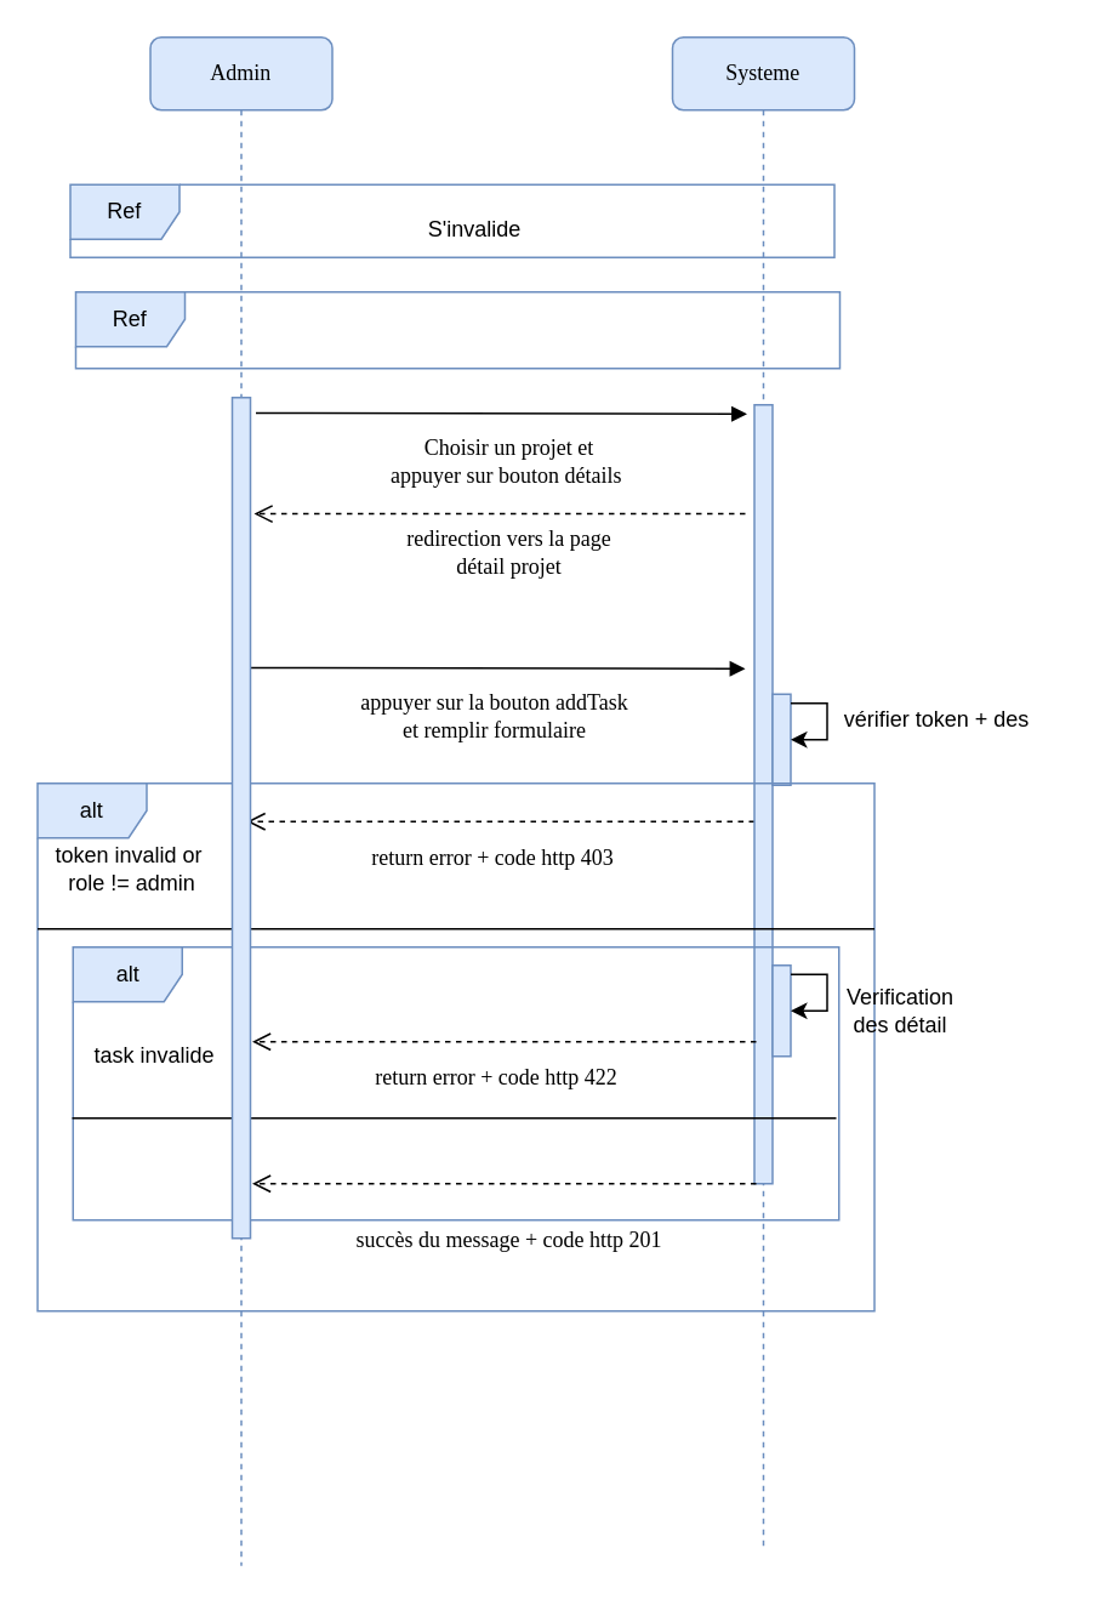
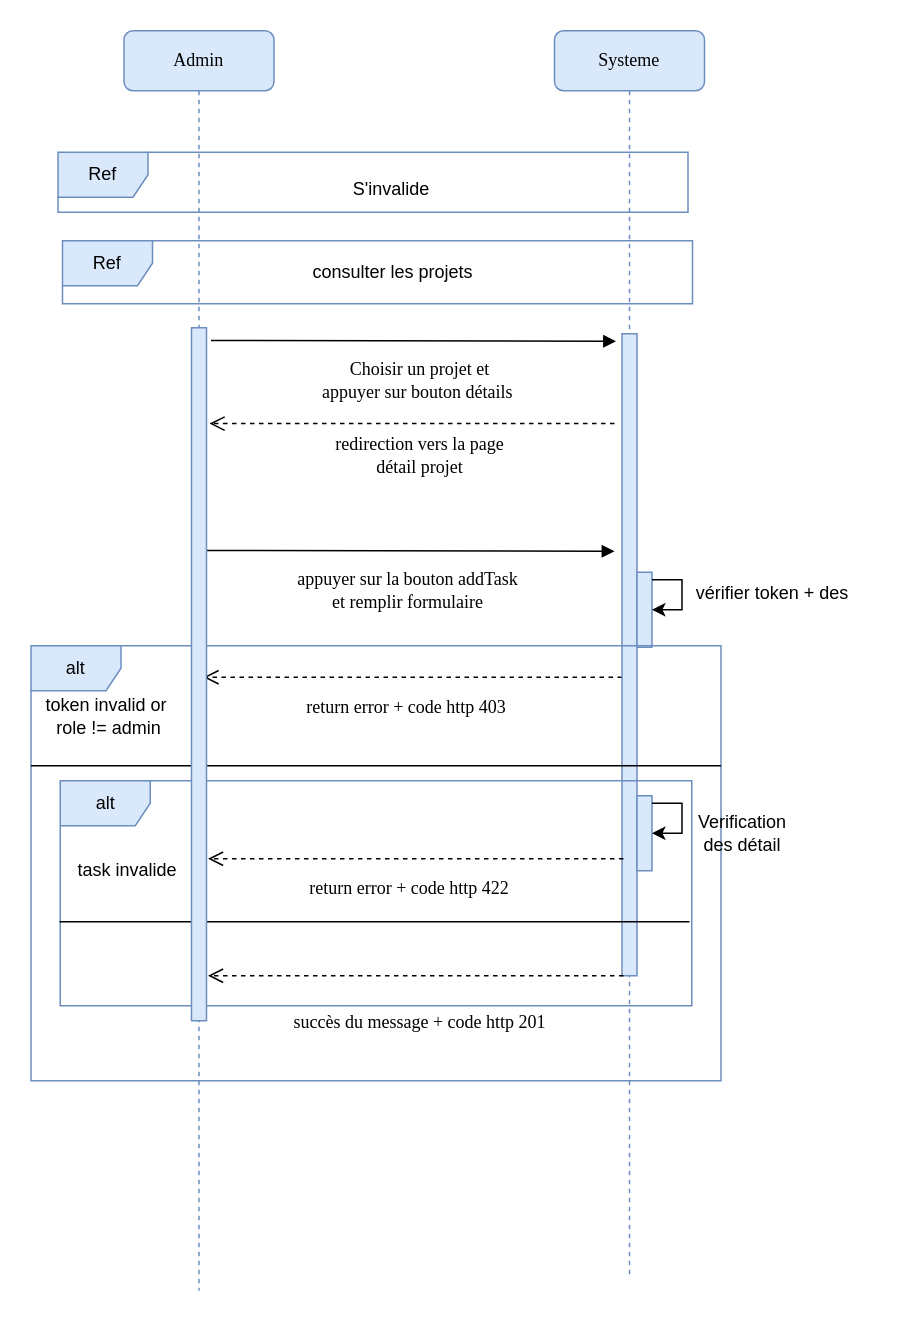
+ <mxCell id="27" value="consulter les projets" style="text;html=1;align=center;verticalAlign=middle;resizable=0;points=[];autosize=1;strokeColor=none;fillColor=none;" vertex="1" parent="1"><mxGeometry x="196" y="166" width="130" height="30" as="geometry" /></mxCell>
